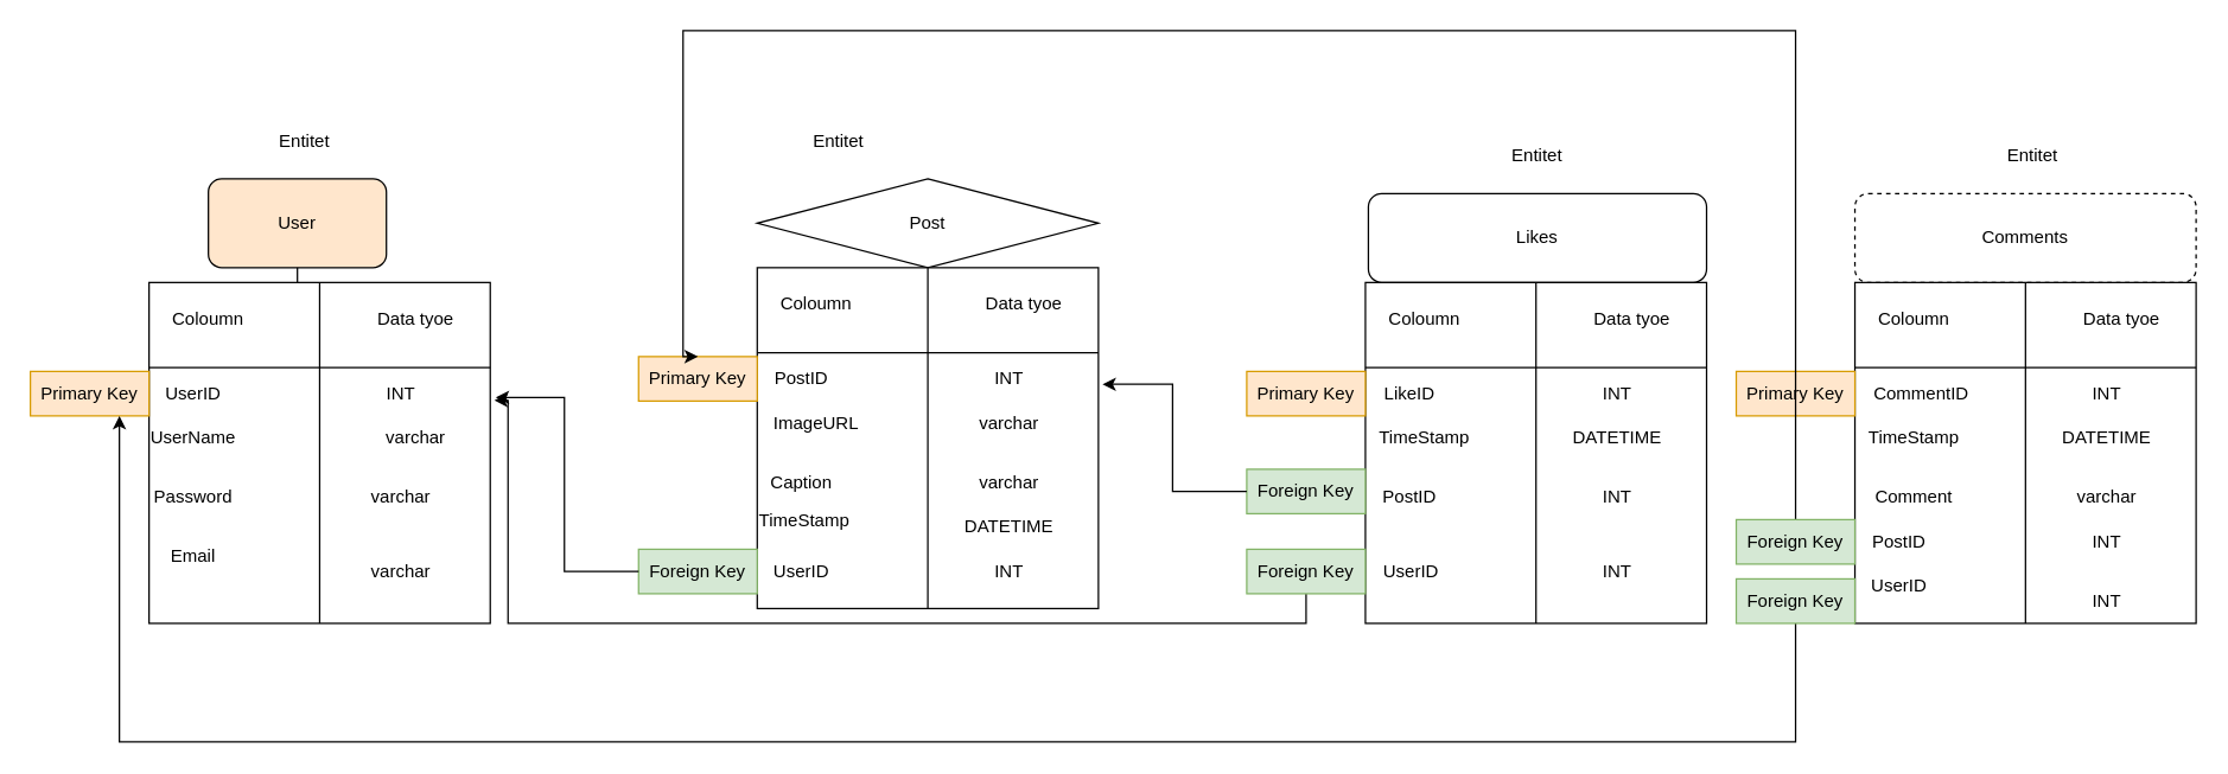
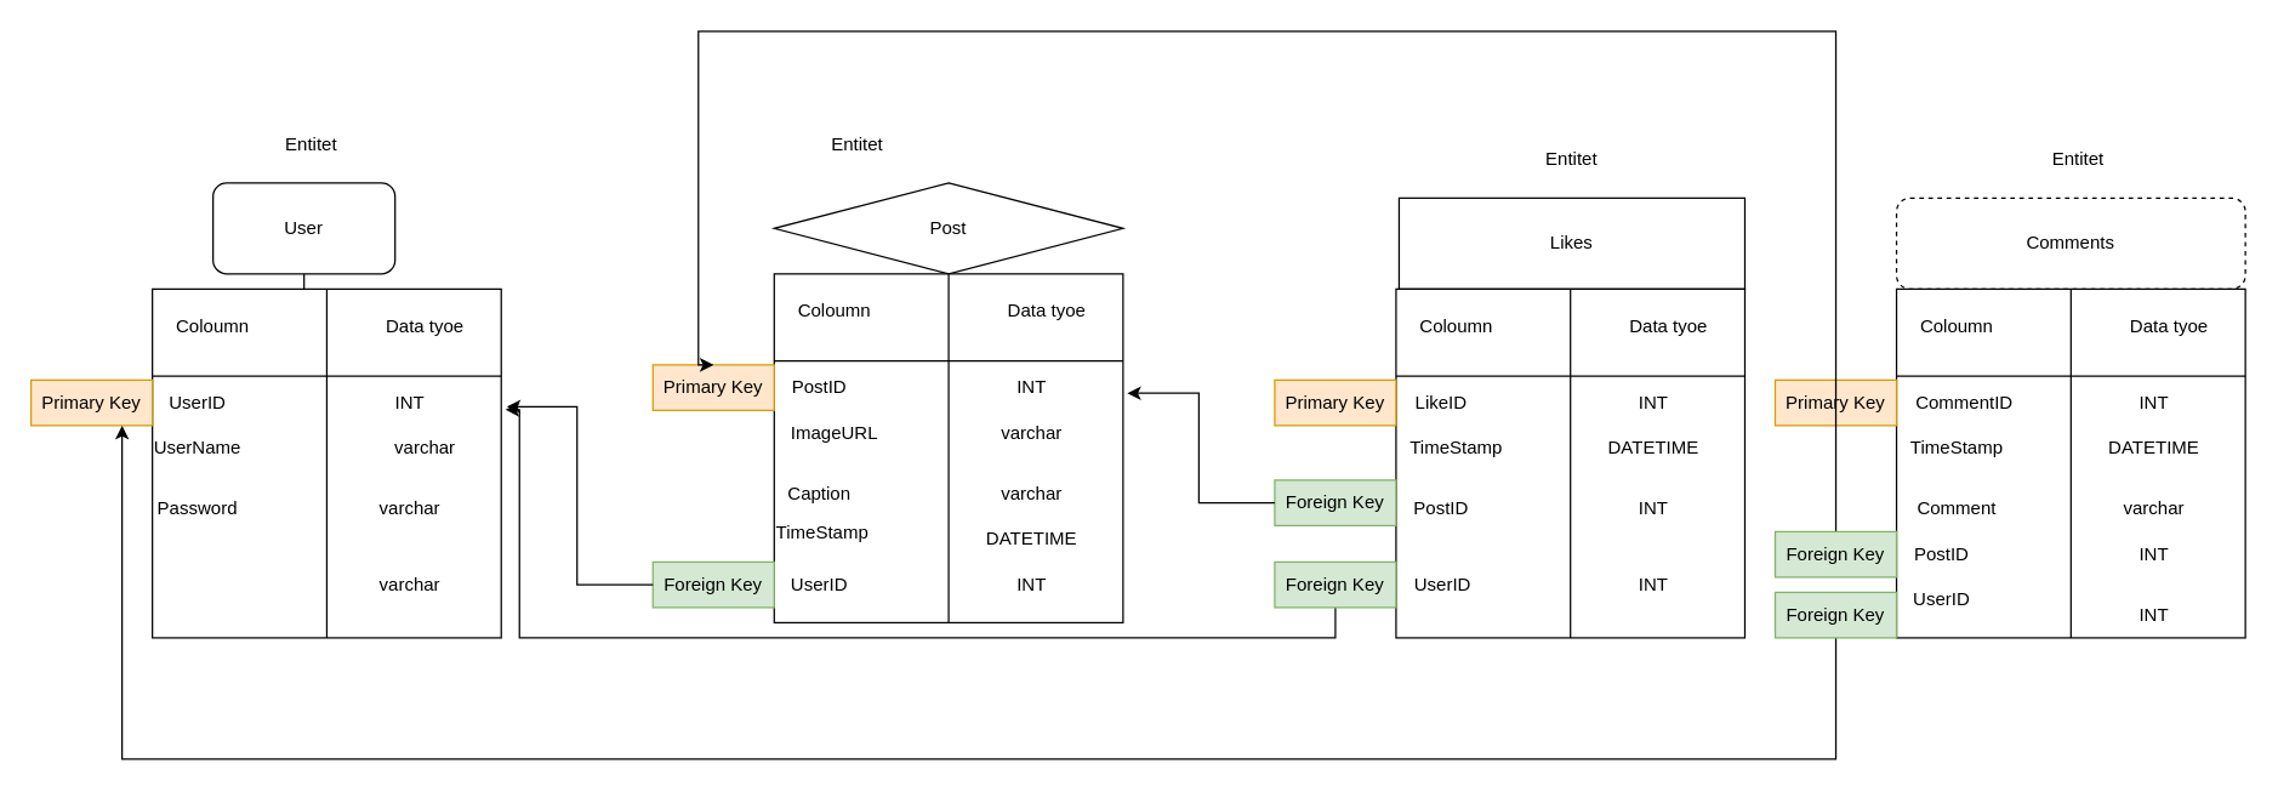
- <mxCell id="3" value="User" style="rounded=1;whiteSpace=wrap;html=1;fillColor=#ffe6cc;" vertex="1" parent="1"><mxGeometry x="140" y="120" width="120" height="60" as="geometry" /></mxCell>
+ <mxCell id="3" value="User" style="rounded=1;whiteSpace=wrap;html=1;" vertex="1" parent="1"><mxGeometry x="140" y="120" width="120" height="60" as="geometry" /></mxCell>
- <mxCell id="7" value="Likes" style="rounded=1;whiteSpace=wrap;html=1;" vertex="1" parent="1"><mxGeometry x="922" y="130" width="228" height="60" as="geometry" /></mxCell>
+ <mxCell id="7" value="Likes" style="whiteSpace=wrap;html=1;rounded=0;" vertex="1" parent="1"><mxGeometry x="922" y="130" width="228" height="60" as="geometry" /></mxCell>
- <mxCell id="23" value="Email" style="text;html=1;strokeColor=none;fillColor=none;align=center;verticalAlign=middle;whiteSpace=wrap;rounded=0;" vertex="1" parent="1"><mxGeometry x="100" y="360" width="60" height="30" as="geometry" /></mxCell>
